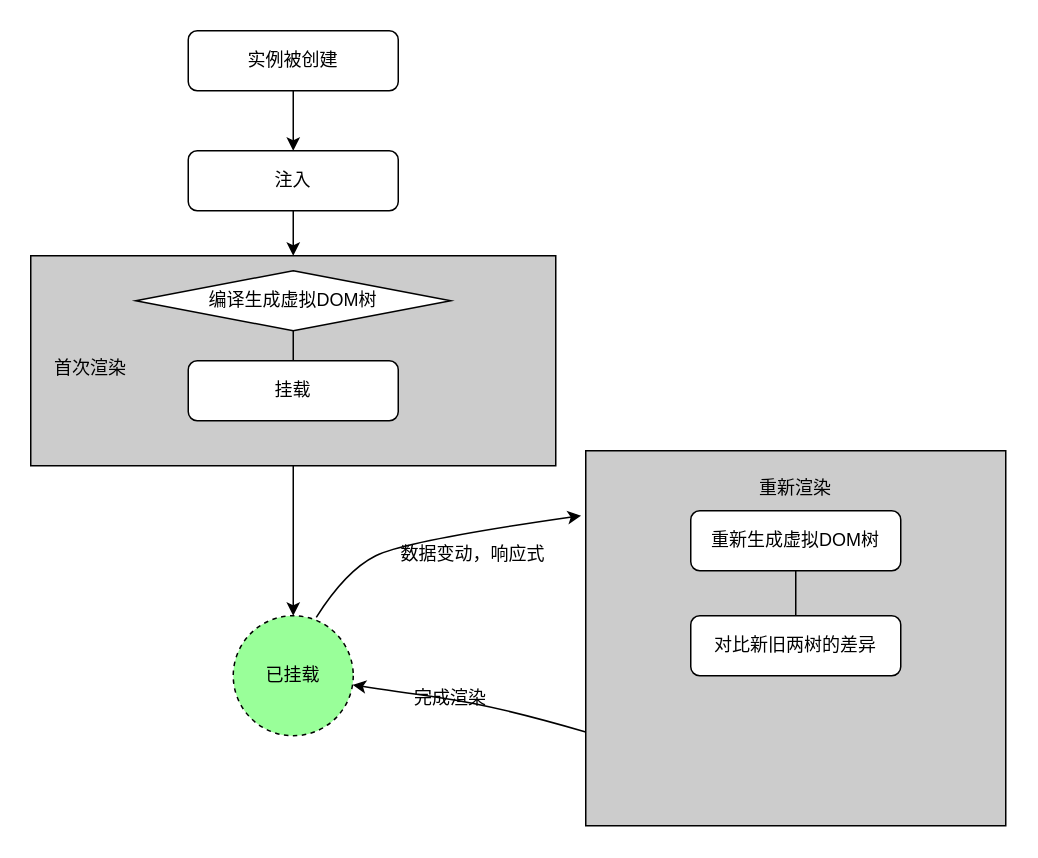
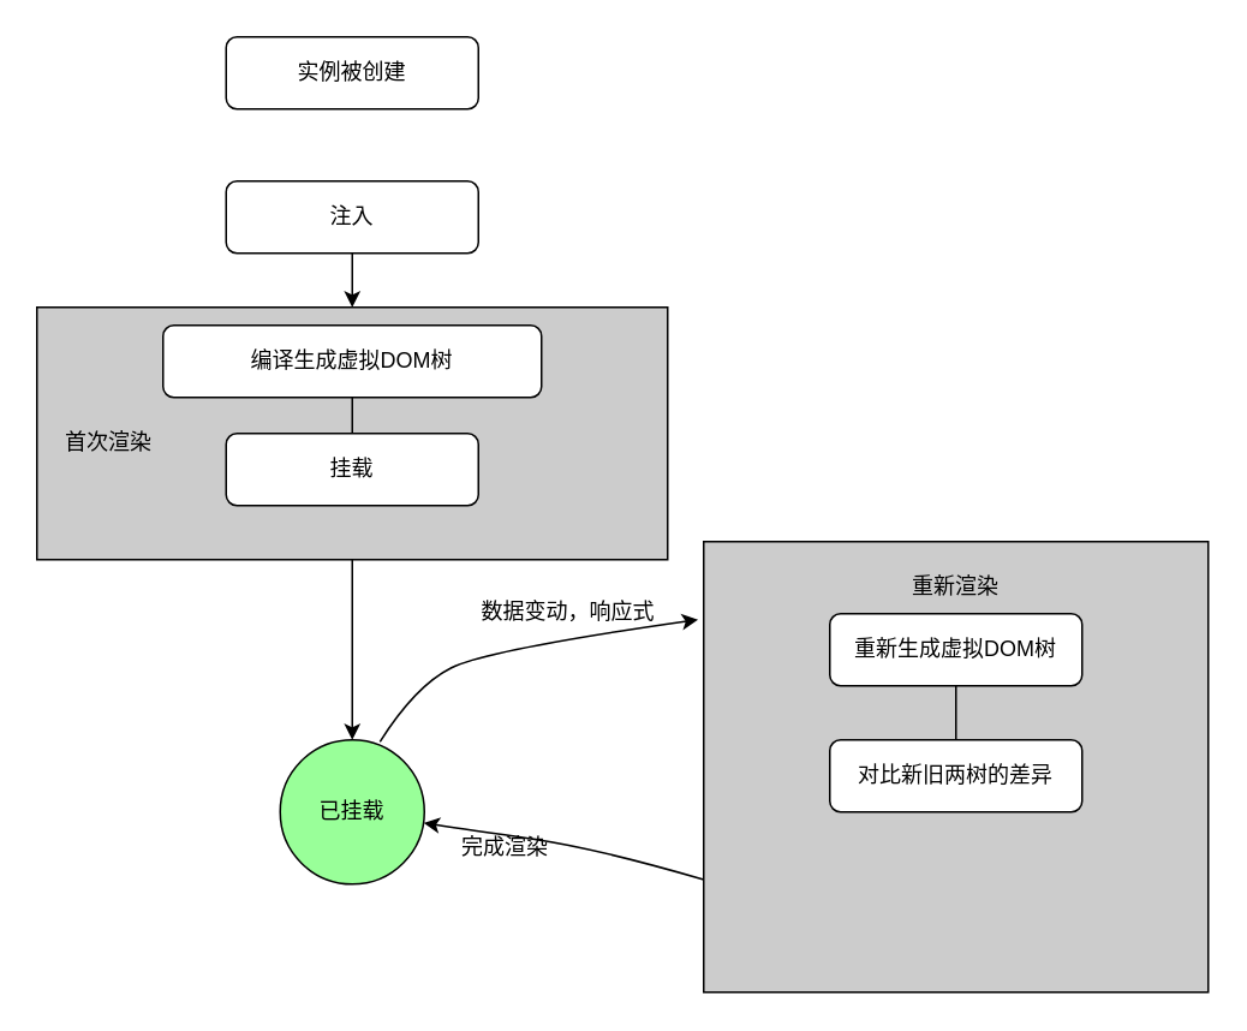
- <mxCell id="2" value="" style="edgeStyle=none;html=1;" edge="1" parent="1" source="3" target="4"><mxGeometry relative="1" as="geometry" /></mxCell>
- <mxCell id="11" value="编译生成虚拟DOM树" style="rhombus;whiteSpace=wrap;html=1;" vertex="1" parent="1"><mxGeometry x="90" y="180" width="210" height="40" as="geometry" /></mxCell>
+ <mxCell id="11" value="编译生成虚拟DOM树" style="rounded=1;whiteSpace=wrap;html=1;" vertex="1" parent="1"><mxGeometry x="90" y="180" width="210" height="40" as="geometry" /></mxCell>
- <mxCell id="16" value="&lt;span style=&quot;font-size: 12px;&quot;&gt;数据变动，响应式&lt;/span&gt;" style="text;strokeColor=none;align=center;fillColor=none;html=1;verticalAlign=middle;whiteSpace=wrap;rounded=0;fontSize=24;" vertex="1" parent="1"><mxGeometry x="265" y="350" width="100" height="30" as="geometry" /></mxCell>
+ <mxCell id="16" value="&lt;span style=&quot;font-size: 12px;&quot;&gt;数据变动，响应式&lt;/span&gt;" style="text;strokeColor=none;align=center;fillColor=none;html=1;verticalAlign=middle;whiteSpace=wrap;rounded=0;fontSize=24;" vertex="1" parent="1"><mxGeometry x="265" y="320" width="100" height="30" as="geometry" /></mxCell>
- <mxCell id="5" value="已挂载" style="ellipse;whiteSpace=wrap;html=1;aspect=fixed;fillColor=#99FF99;dashed=1;" vertex="1" parent="1"><mxGeometry x="155" y="410" width="80" height="80" as="geometry" /></mxCell>
+ <mxCell id="5" value="已挂载" style="ellipse;whiteSpace=wrap;html=1;aspect=fixed;fillColor=#99FF99;" vertex="1" parent="1"><mxGeometry x="155" y="410" width="80" height="80" as="geometry" /></mxCell>
- <mxCell id="17" value="完成渲染" style="text;strokeColor=none;align=center;fillColor=none;html=1;verticalAlign=middle;whiteSpace=wrap;rounded=0;fontSize=12;" vertex="1" parent="1"><mxGeometry x="270" y="450" width="60" height="30" as="geometry" /></mxCell>
+ <mxCell id="17" value="完成渲染" style="text;strokeColor=none;align=center;fillColor=none;html=1;verticalAlign=middle;whiteSpace=wrap;rounded=0;fontSize=12;" vertex="1" parent="1"><mxGeometry x="250" y="455" width="60" height="30" as="geometry" /></mxCell>
